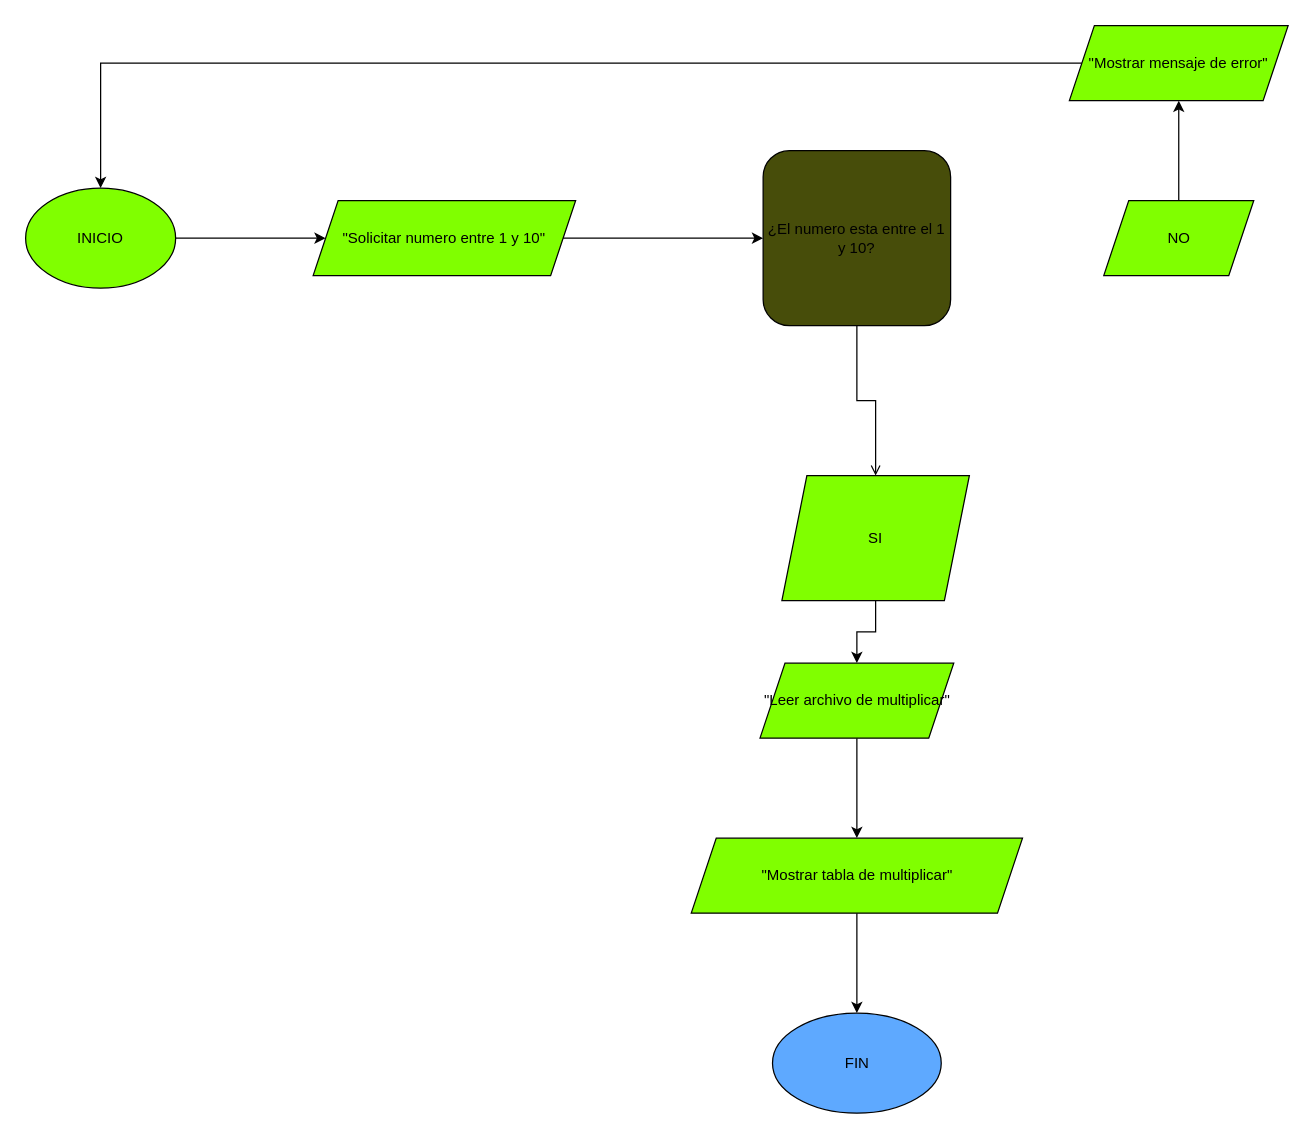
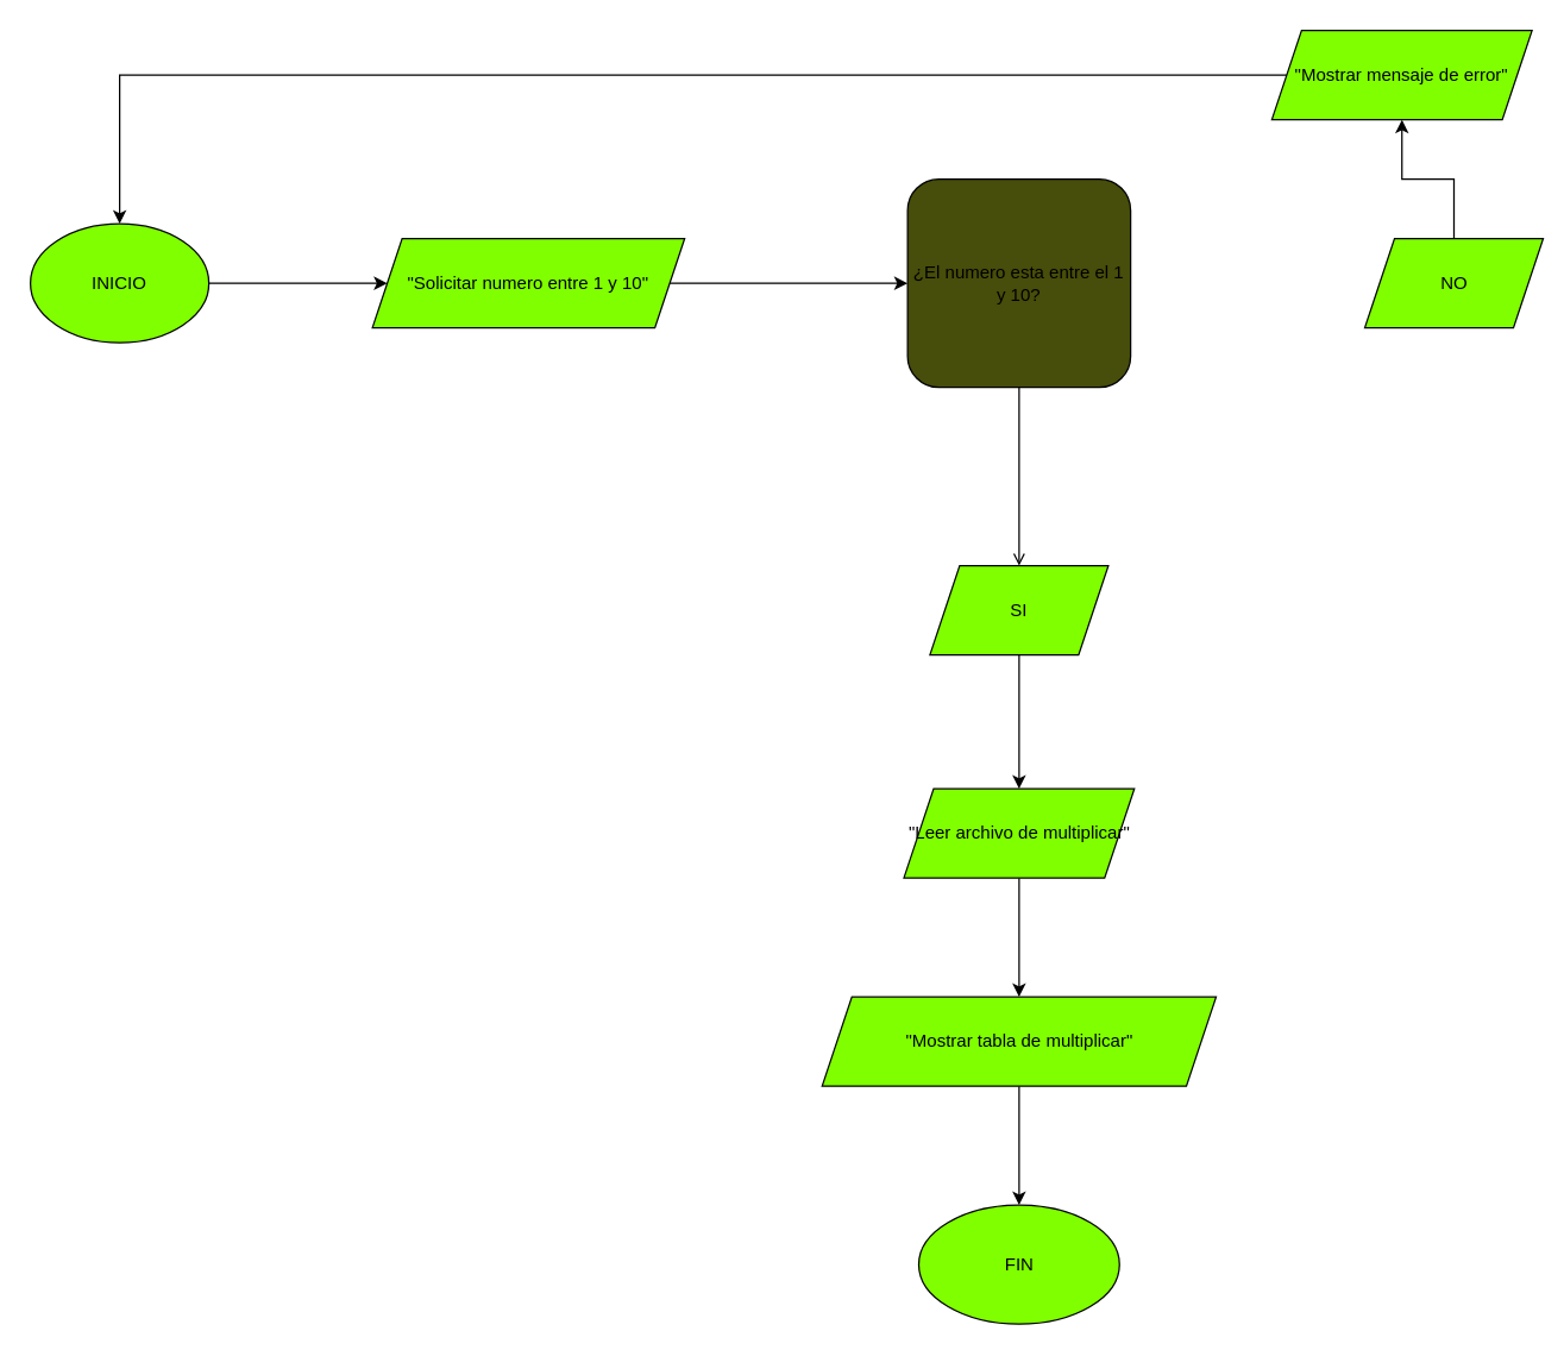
- <mxCell id="9" value="NO" style="shape=parallelogram;perimeter=parallelogramPerimeter;whiteSpace=wrap;html=1;fixedSize=1;fillColor=#80FF00;" vertex="1" parent="1"><mxGeometry x="882.5" y="160" width="120" height="60" as="geometry" /></mxCell>
+ <mxCell id="9" value="NO" style="shape=parallelogram;perimeter=parallelogramPerimeter;whiteSpace=wrap;html=1;fixedSize=1;fillColor=#80FF00;" vertex="1" parent="1"><mxGeometry x="917.5" y="160" width="120" height="60" as="geometry" /></mxCell>
- <mxCell id="11" value="SI" style="shape=parallelogram;perimeter=parallelogramPerimeter;whiteSpace=wrap;html=1;fixedSize=1;fillColor=#80FF00;" vertex="1" parent="1"><mxGeometry x="625" y="380" width="150" height="100" as="geometry" /></mxCell>
+ <mxCell id="11" value="SI" style="shape=parallelogram;perimeter=parallelogramPerimeter;whiteSpace=wrap;html=1;fixedSize=1;fillColor=#80FF00;" vertex="1" parent="1"><mxGeometry x="625" y="380" width="120" height="60" as="geometry" /></mxCell>
- <mxCell id="18" value="FIN" style="ellipse;whiteSpace=wrap;html=1;fillColor=#5EA9FF;" vertex="1" parent="1"><mxGeometry x="617.5" y="810" width="135" height="80" as="geometry" /></mxCell>
+ <mxCell id="18" value="FIN" style="ellipse;whiteSpace=wrap;html=1;fillColor=#80ff00;" vertex="1" parent="1"><mxGeometry x="617.5" y="810" width="135" height="80" as="geometry" /></mxCell>
